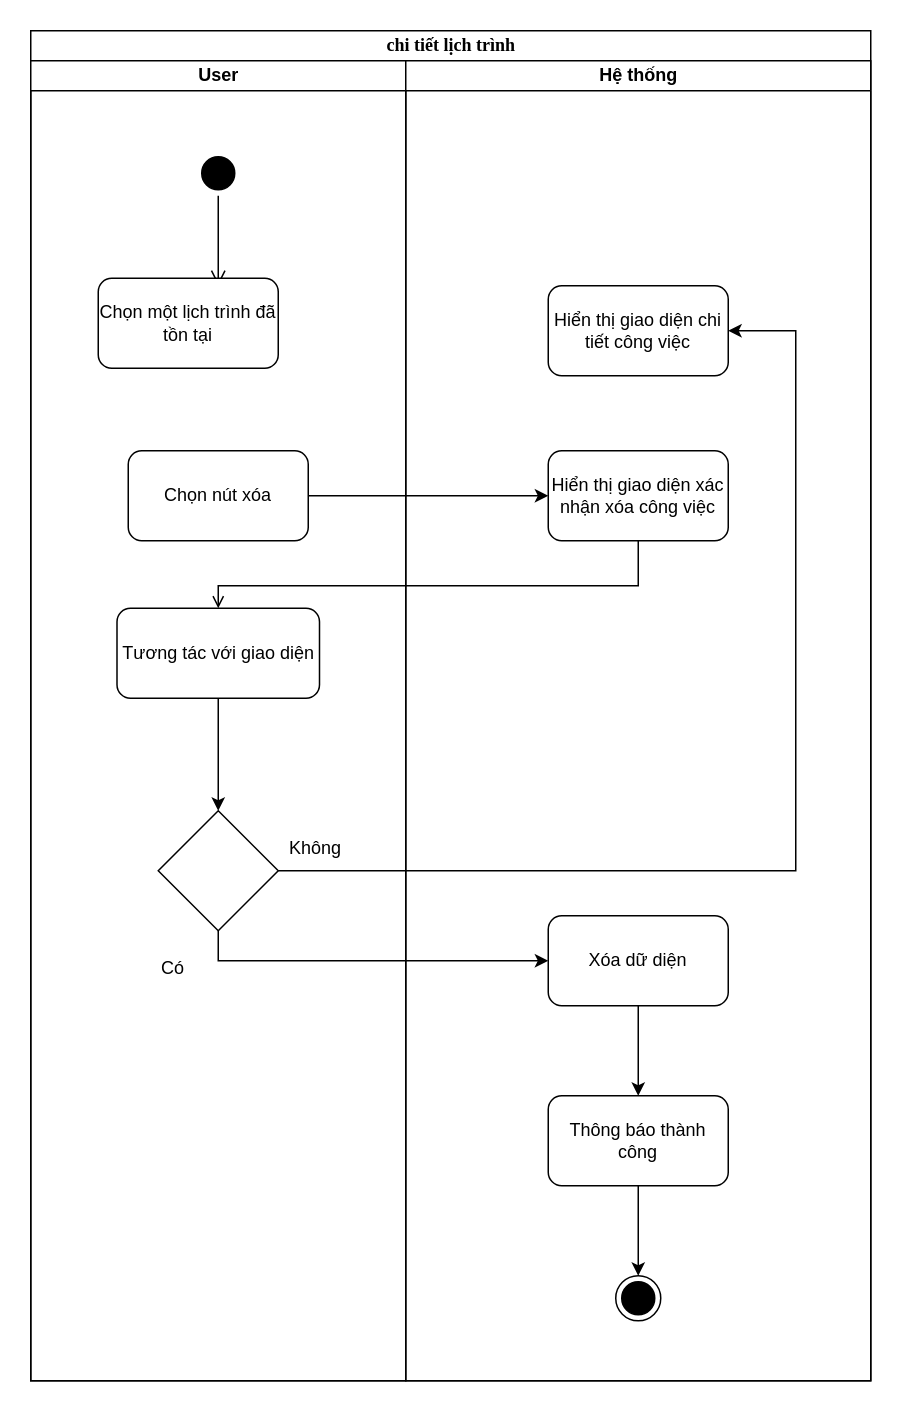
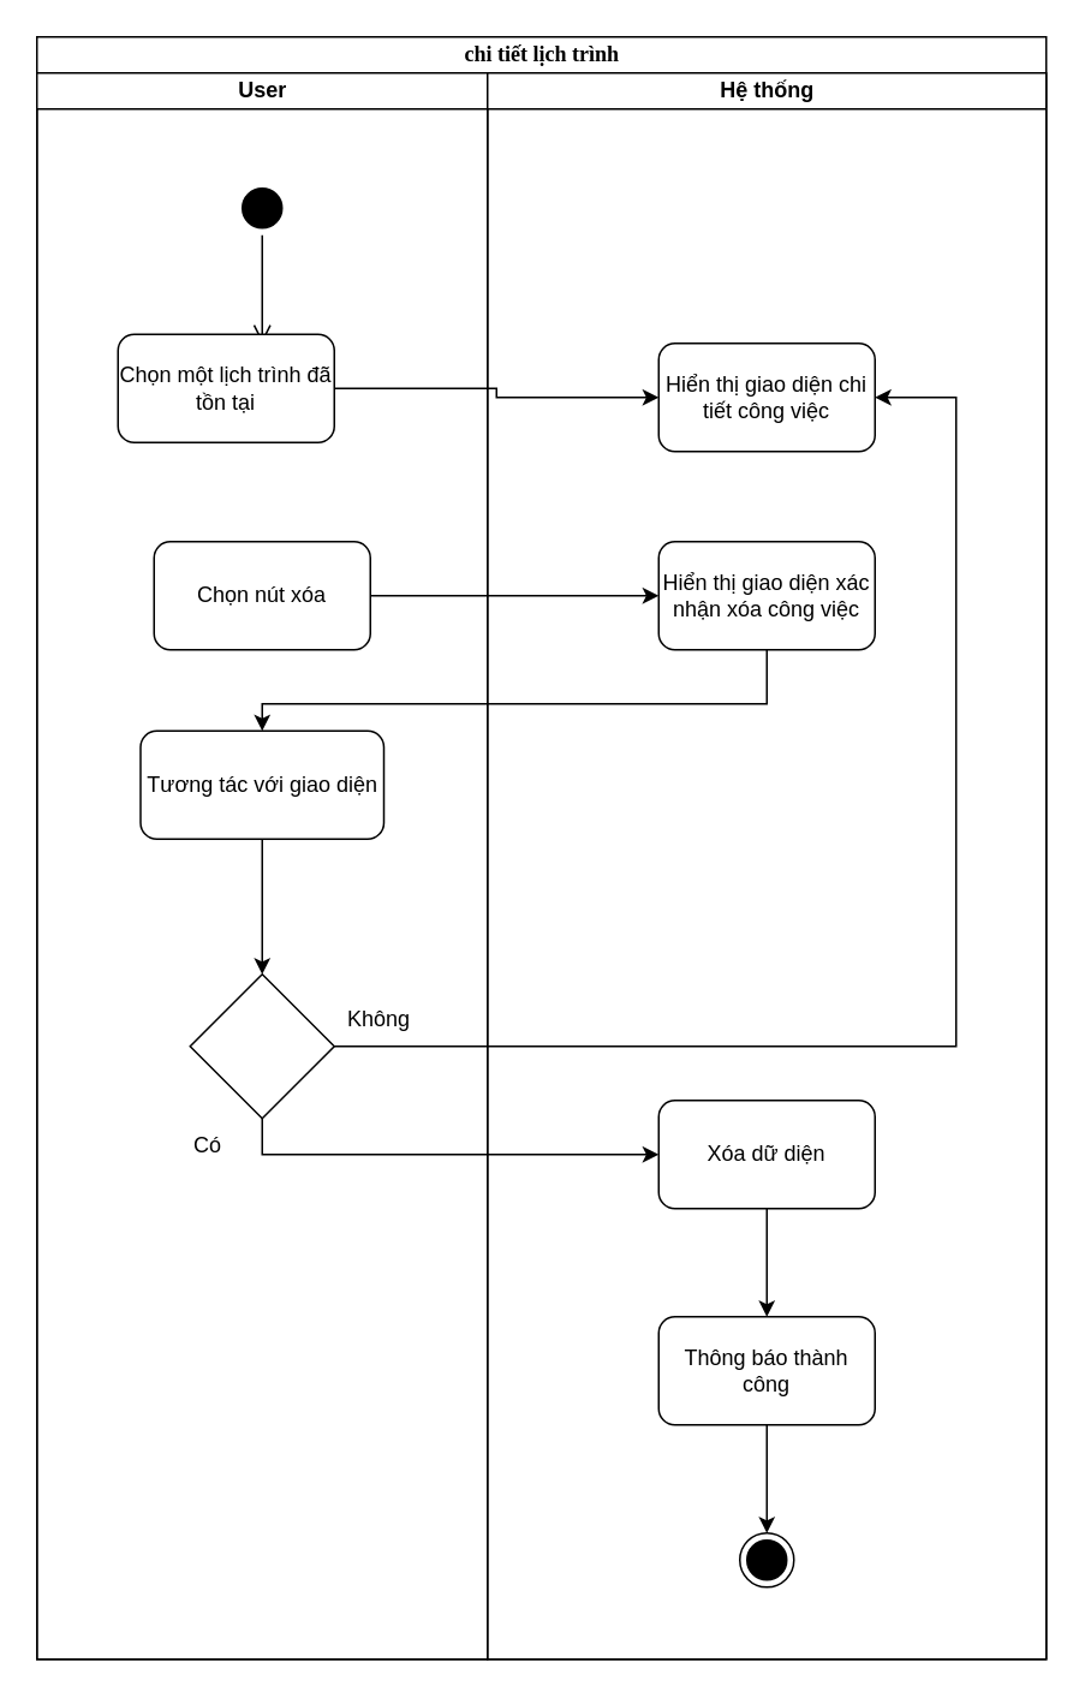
+ <mxCell id="21" style="edgeStyle=orthogonalEdgeStyle;rounded=0;orthogonalLoop=1;jettySize=auto;html=1;strokeColor=#000000;" edge="1" parent="2" source="6" target="14"><mxGeometry relative="1" as="geometry" /></mxCell>
- <mxCell id="23" style="edgeStyle=orthogonalEdgeStyle;rounded=0;orthogonalLoop=1;jettySize=auto;html=1;strokeColor=#000000;endArrow=open;" edge="1" parent="2" source="15" target="9"><mxGeometry relative="1" as="geometry"><Array as="points"><mxPoint x="405" y="370" /><mxPoint x="125" y="370" /></Array></mxGeometry></mxCell>
+ <mxCell id="23" style="edgeStyle=orthogonalEdgeStyle;rounded=0;orthogonalLoop=1;jettySize=auto;html=1;strokeColor=#000000;" edge="1" parent="2" source="15" target="9"><mxGeometry relative="1" as="geometry"><Array as="points"><mxPoint x="405" y="370" /><mxPoint x="125" y="370" /></Array></mxGeometry></mxCell>
- <mxCell id="12" value="Có" style="text;html=1;strokeColor=none;fillColor=none;align=center;verticalAlign=middle;whiteSpace=wrap;rounded=0;" vertex="1" parent="3"><mxGeometry x="65" y="590" width="60" height="30" as="geometry" /></mxCell>
+ <mxCell id="12" value="Có" style="text;html=1;strokeColor=none;fillColor=none;align=center;verticalAlign=middle;whiteSpace=wrap;rounded=0;" vertex="1" parent="3"><mxGeometry x="65" y="580" width="60" height="30" as="geometry" /></mxCell>
